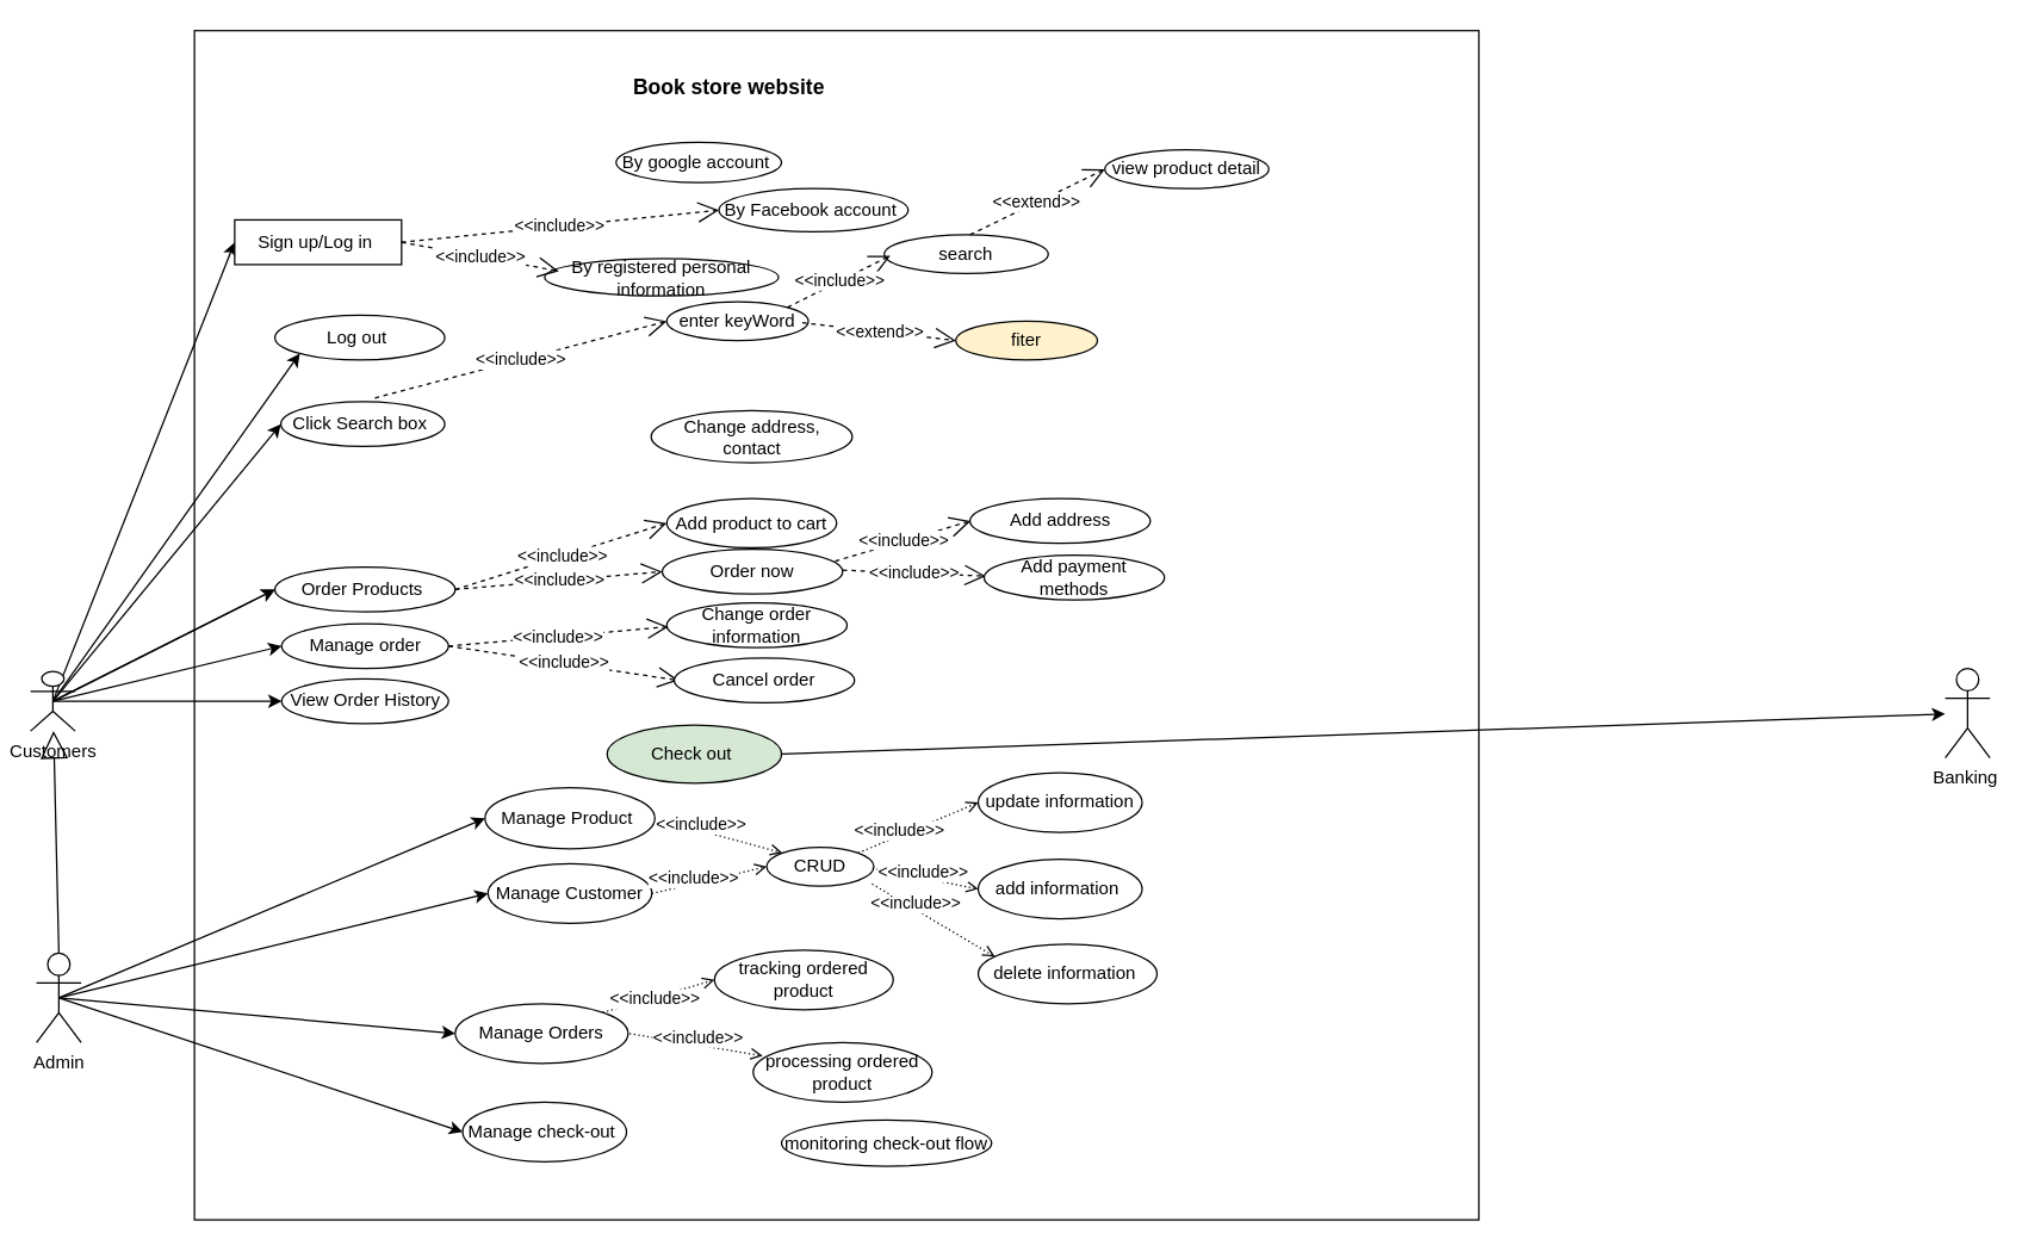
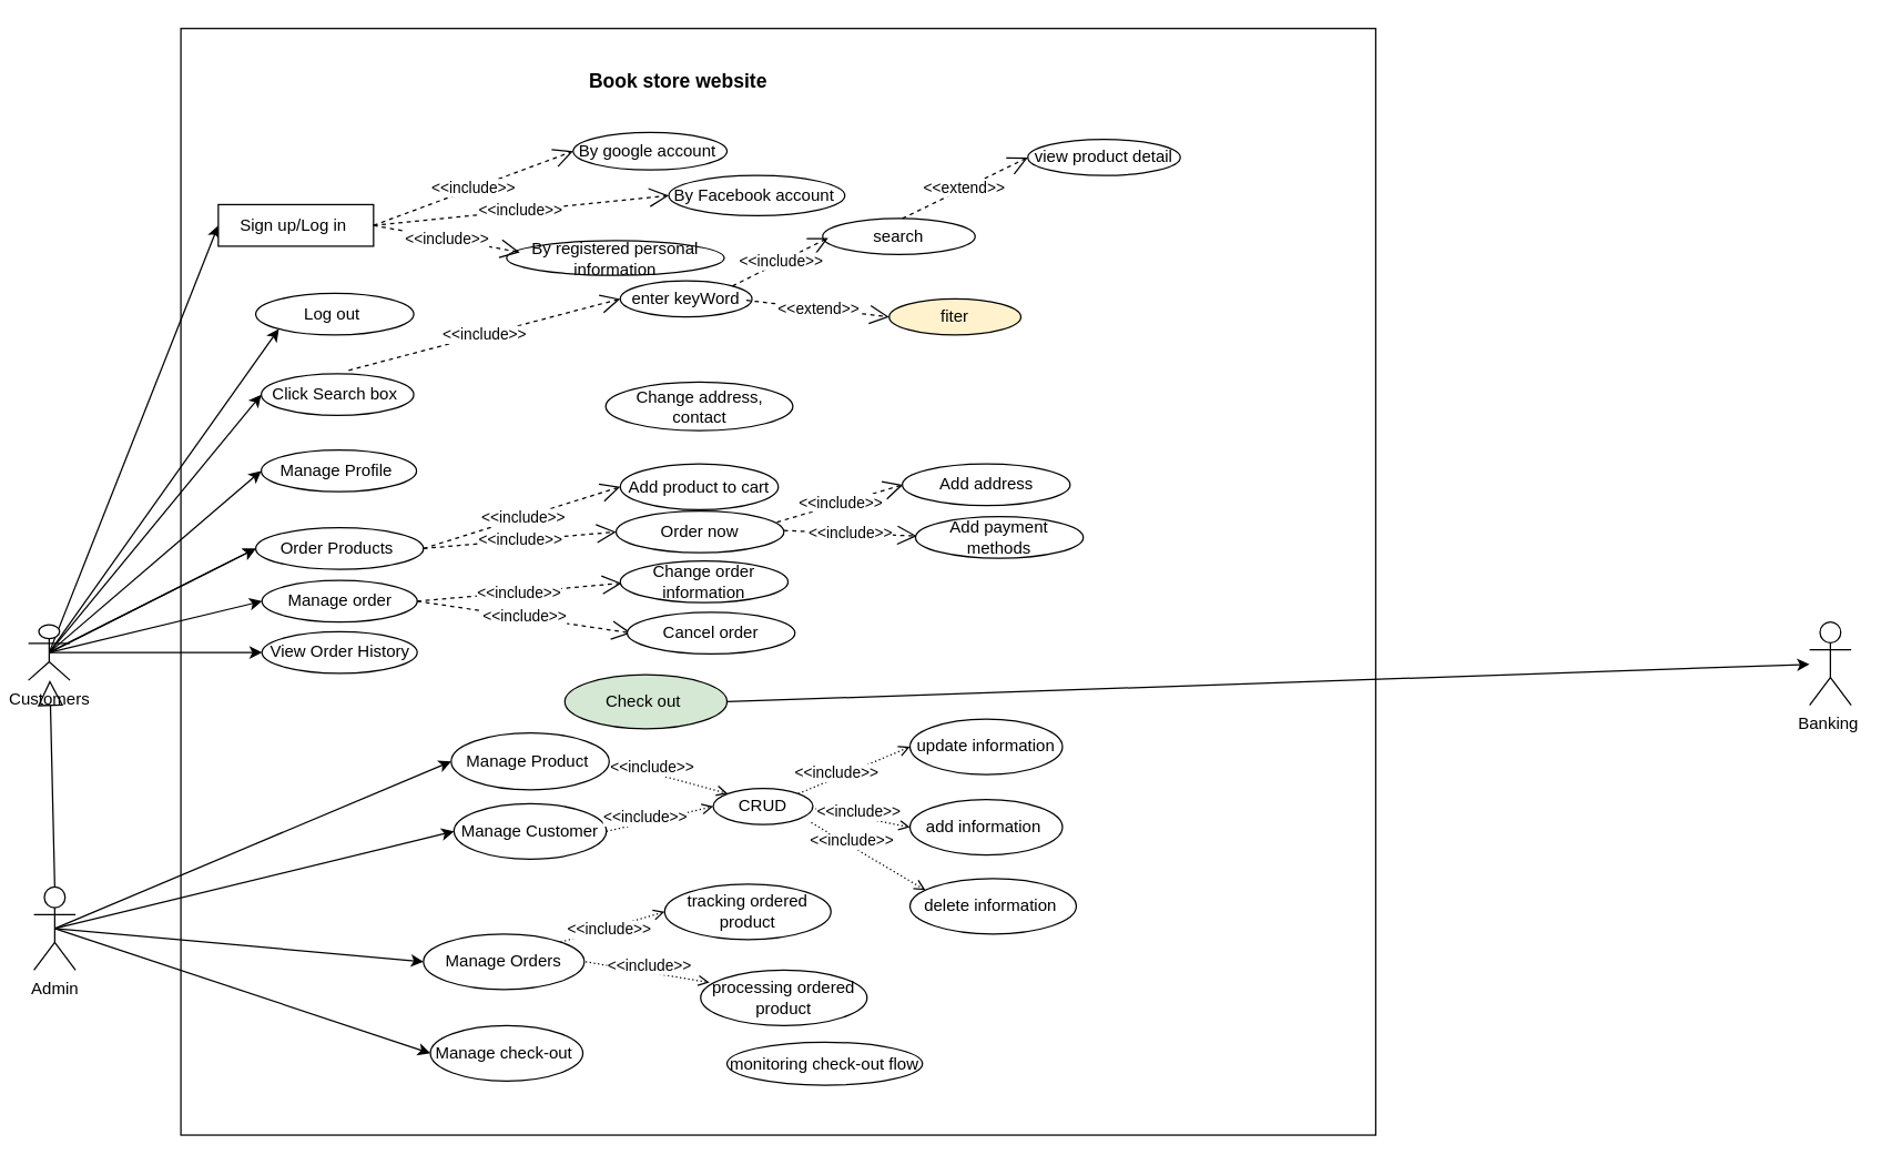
+ <mxCell id="42" value="&amp;lt;&amp;lt;include&amp;gt;&amp;gt;" style="endArrow=open;endSize=12;dashed=1;html=1;rounded=0;exitX=1;exitY=0.5;exitDx=0;exitDy=0;entryX=0;entryY=0.5;entryDx=0;entryDy=0;" edge="1" parent="1" source="9" target="43"><mxGeometry x="0.004" width="160" relative="1" as="geometry"><mxPoint x="262" y="164.5" as="sourcePoint" /><mxPoint x="446" y="90" as="targetPoint" /><mxPoint as="offset" /></mxGeometry></mxCell>
+ <mxCell id="13" value="Manage Profile&amp;nbsp;" style="ellipse;whiteSpace=wrap;html=1;" vertex="1" parent="1"><mxGeometry x="188" y="324" width="112" height="30" as="geometry" /></mxCell>
+ <mxCell id="4" style="rounded=0;orthogonalLoop=1;jettySize=auto;html=1;exitX=0.5;exitY=0.5;exitDx=0;exitDy=0;exitPerimeter=0;entryX=0;entryY=0.5;entryDx=0;entryDy=0;" edge="1" parent="1" source="8" target="13"><mxGeometry relative="1" as="geometry" /></mxCell>
